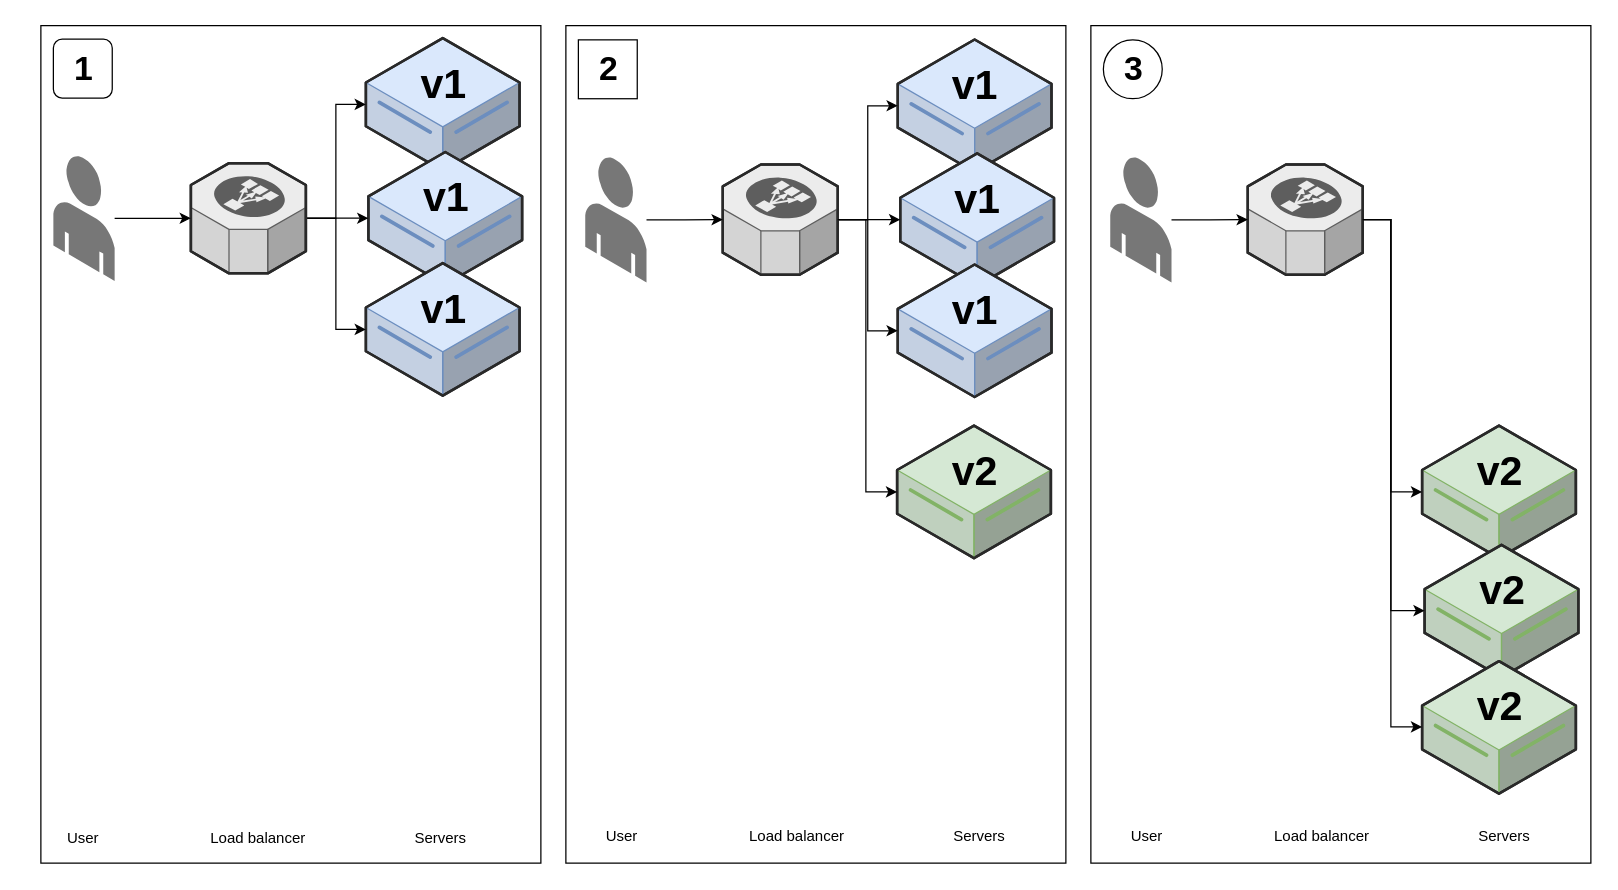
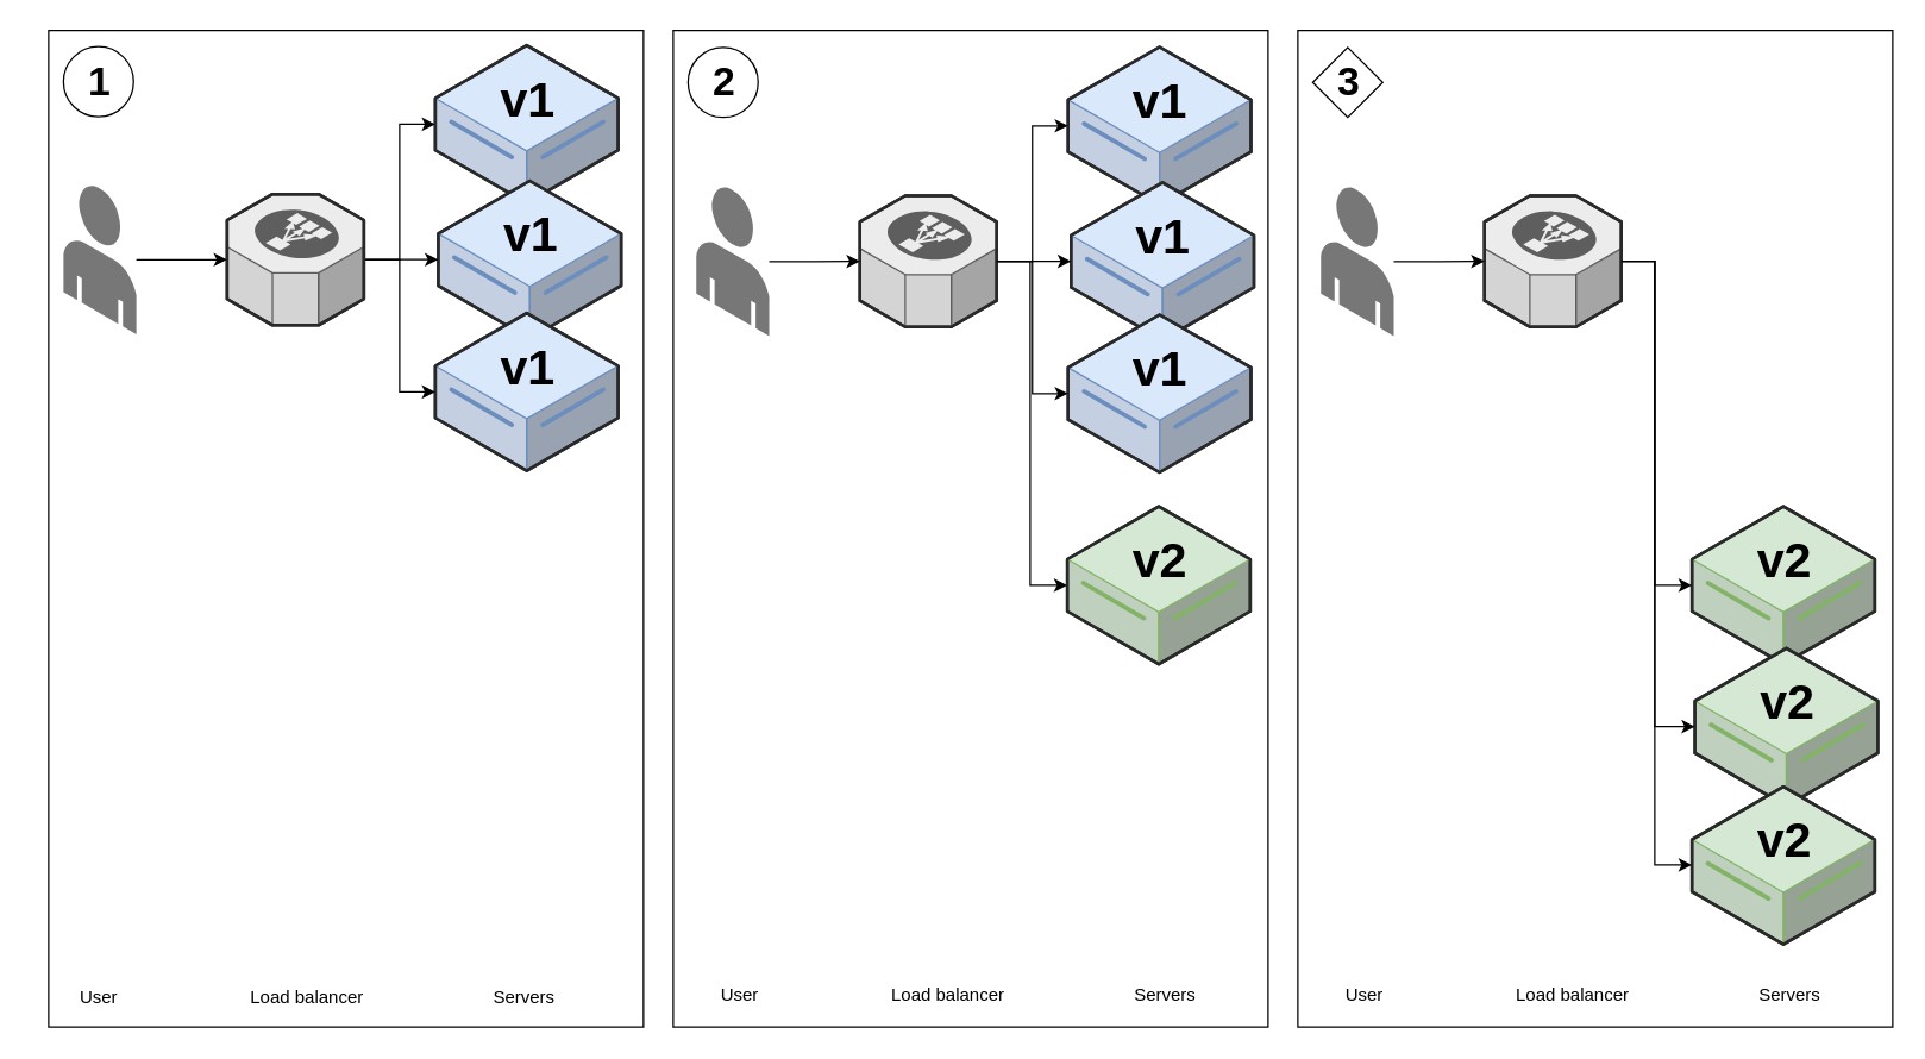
- <mxCell id="4" value="1" style="whiteSpace=wrap;html=1;aspect=fixed;fontSize=27;fontStyle=1;spacing=2;spacingLeft=2;spacingTop=1;rounded=1;" parent="2" vertex="1"><mxGeometry x="10" y="10.881" width="47.103" height="47.103" as="geometry" /></mxCell>
+ <mxCell id="4" value="1" style="ellipse;whiteSpace=wrap;html=1;aspect=fixed;fontSize=27;fontStyle=1;spacing=2;spacingLeft=2;spacingTop=1;" parent="2" vertex="1"><mxGeometry x="10" y="10.881" width="47.103" height="47.103" as="geometry" /></mxCell>
- <mxCell id="19" value="2" style="whiteSpace=wrap;html=1;aspect=fixed;fontSize=27;fontStyle=1;spacing=2;spacingLeft=2;spacingTop=1;rounded=0;" parent="17" vertex="1"><mxGeometry x="10" y="11.391" width="47.103" height="47.103" as="geometry" /></mxCell>
+ <mxCell id="19" value="2" style="ellipse;whiteSpace=wrap;html=1;aspect=fixed;fontSize=27;fontStyle=1;spacing=2;spacingLeft=2;spacingTop=1;" parent="17" vertex="1"><mxGeometry x="10" y="11.391" width="47.103" height="47.103" as="geometry" /></mxCell>
- <mxCell id="36" value="3" style="ellipse;whiteSpace=wrap;html=1;aspect=fixed;fontSize=27;fontStyle=1;spacing=2;spacingLeft=2;spacingTop=1;" parent="34" vertex="1"><mxGeometry x="10" y="11.391" width="47.103" height="47.103" as="geometry" /></mxCell>
+ <mxCell id="36" value="3" style="rhombus;whiteSpace=wrap;html=1;aspect=fixed;fontSize=27;fontStyle=1;spacing=2;spacingLeft=2;spacingTop=1;" parent="34" vertex="1"><mxGeometry x="10" y="11.391" width="47.103" height="47.103" as="geometry" /></mxCell>
